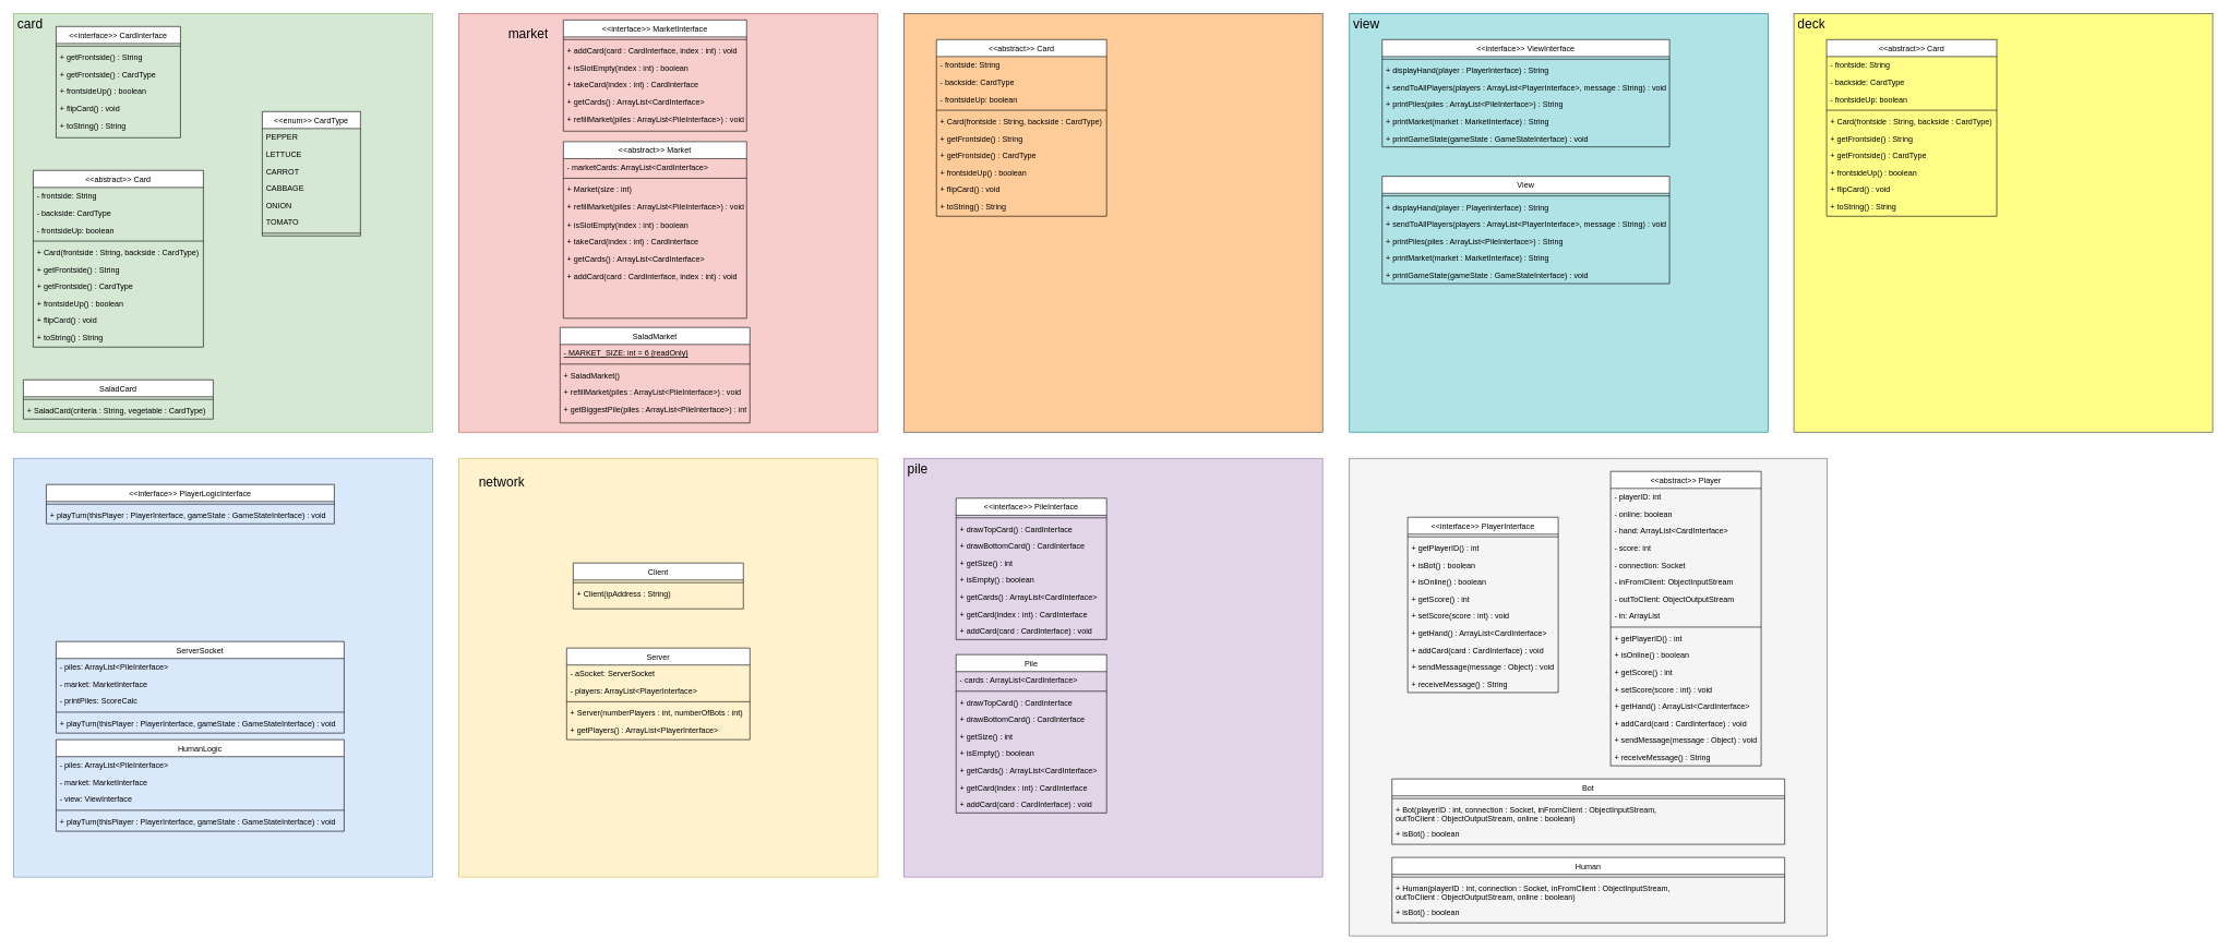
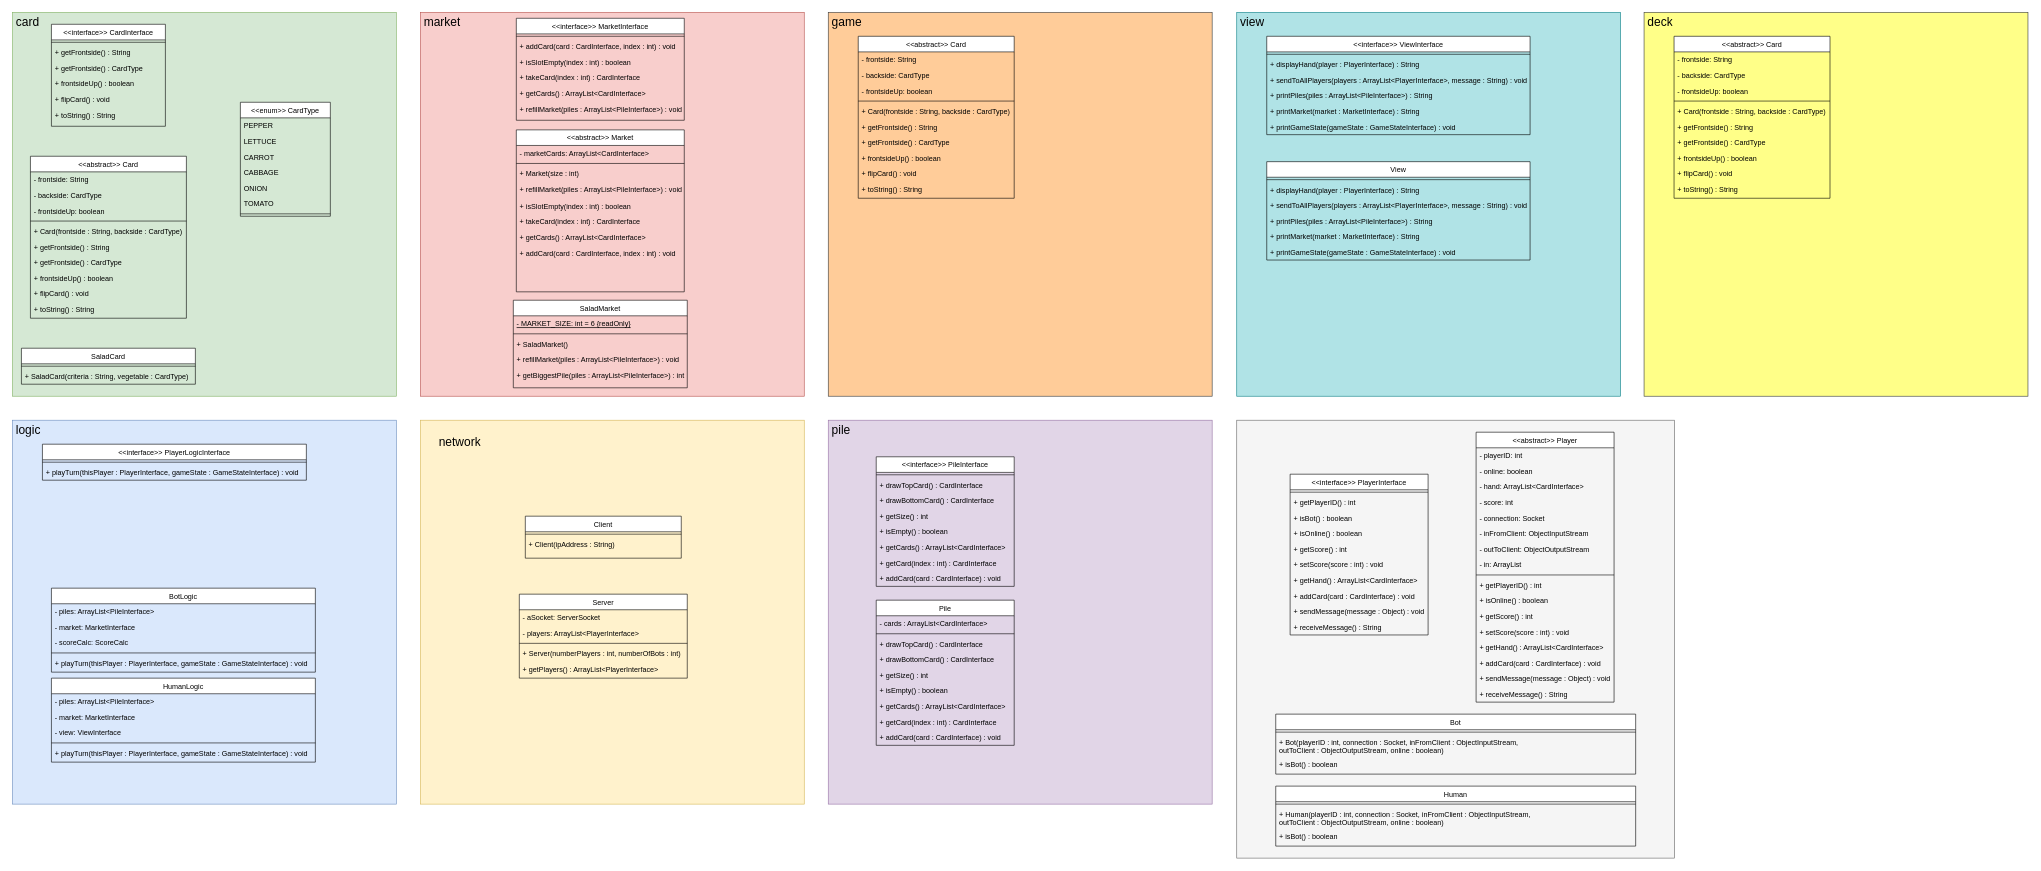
+ <mxCell id="74" value="&lt;font style=&quot;font-size: 20px;&quot;&gt;game&lt;/font&gt;" style="text;strokeColor=none;fillColor=none;align=left;verticalAlign=middle;spacingLeft=4;spacingRight=4;overflow=hidden;points=[[0,0.5],[1,0.5]];portConstraint=eastwest;rotatable=0;whiteSpace=wrap;html=1;" parent="1" vertex="1"><mxGeometry x="1380" y="20" width="80" height="30" as="geometry" /></mxCell>
- <mxCell id="39" value="&lt;font style=&quot;font-size: 20px;&quot;&gt;market&lt;/font&gt;" style="text;strokeColor=none;fillColor=none;align=left;verticalAlign=middle;spacingLeft=4;spacingRight=4;overflow=hidden;points=[[0,0.5],[1,0.5]];portConstraint=eastwest;rotatable=0;whiteSpace=wrap;html=1;" parent="1" vertex="1"><mxGeometry x="770" y="35" width="80" height="30" as="geometry" /></mxCell>
+ <mxCell id="39" value="&lt;font style=&quot;font-size: 20px;&quot;&gt;market&lt;/font&gt;" style="text;strokeColor=none;fillColor=none;align=left;verticalAlign=middle;spacingLeft=4;spacingRight=4;overflow=hidden;points=[[0,0.5],[1,0.5]];portConstraint=eastwest;rotatable=0;whiteSpace=wrap;html=1;" parent="1" vertex="1"><mxGeometry x="700" y="20" width="80" height="30" as="geometry" /></mxCell>
+ <mxCell id="44" value="&lt;font style=&quot;font-size: 20px;&quot;&gt;logic&lt;/font&gt;" style="text;strokeColor=none;fillColor=none;align=left;verticalAlign=middle;spacingLeft=4;spacingRight=4;overflow=hidden;points=[[0,0.5],[1,0.5]];portConstraint=eastwest;rotatable=0;whiteSpace=wrap;html=1;" parent="1" vertex="1"><mxGeometry x="20" y="700" width="80" height="30" as="geometry" /></mxCell>
- <mxCell id="98" value="ServerSocket" style="swimlane;fontStyle=0;align=center;verticalAlign=top;childLayout=stackLayout;horizontal=1;startSize=26;horizontalStack=0;resizeParent=1;resizeLast=0;collapsible=1;marginBottom=0;rounded=0;shadow=0;strokeWidth=1;" parent="1" vertex="1"><mxGeometry x="85" y="980" width="440" height="140" as="geometry"><mxRectangle x="220" y="340" width="160" height="26" as="alternateBounds" /></mxGeometry></mxCell>
+ <mxCell id="98" value="BotLogic" style="swimlane;fontStyle=0;align=center;verticalAlign=top;childLayout=stackLayout;horizontal=1;startSize=26;horizontalStack=0;resizeParent=1;resizeLast=0;collapsible=1;marginBottom=0;rounded=0;shadow=0;strokeWidth=1;" parent="1" vertex="1"><mxGeometry x="85" y="980" width="440" height="140" as="geometry"><mxRectangle x="220" y="340" width="160" height="26" as="alternateBounds" /></mxGeometry></mxCell>
- <mxCell id="101" value="- printPiles: ScoreCalc" style="text;align=left;verticalAlign=top;spacingLeft=4;spacingRight=4;overflow=hidden;rotatable=0;points=[[0,0.5],[1,0.5]];portConstraint=eastwest;rounded=0;shadow=0;html=0;" parent="98" vertex="1"><mxGeometry y="78" width="440" height="26" as="geometry" /></mxCell>
+ <mxCell id="101" value="- scoreCalc: ScoreCalc" style="text;align=left;verticalAlign=top;spacingLeft=4;spacingRight=4;overflow=hidden;rotatable=0;points=[[0,0.5],[1,0.5]];portConstraint=eastwest;rounded=0;shadow=0;html=0;" parent="98" vertex="1"><mxGeometry y="78" width="440" height="26" as="geometry" /></mxCell>
